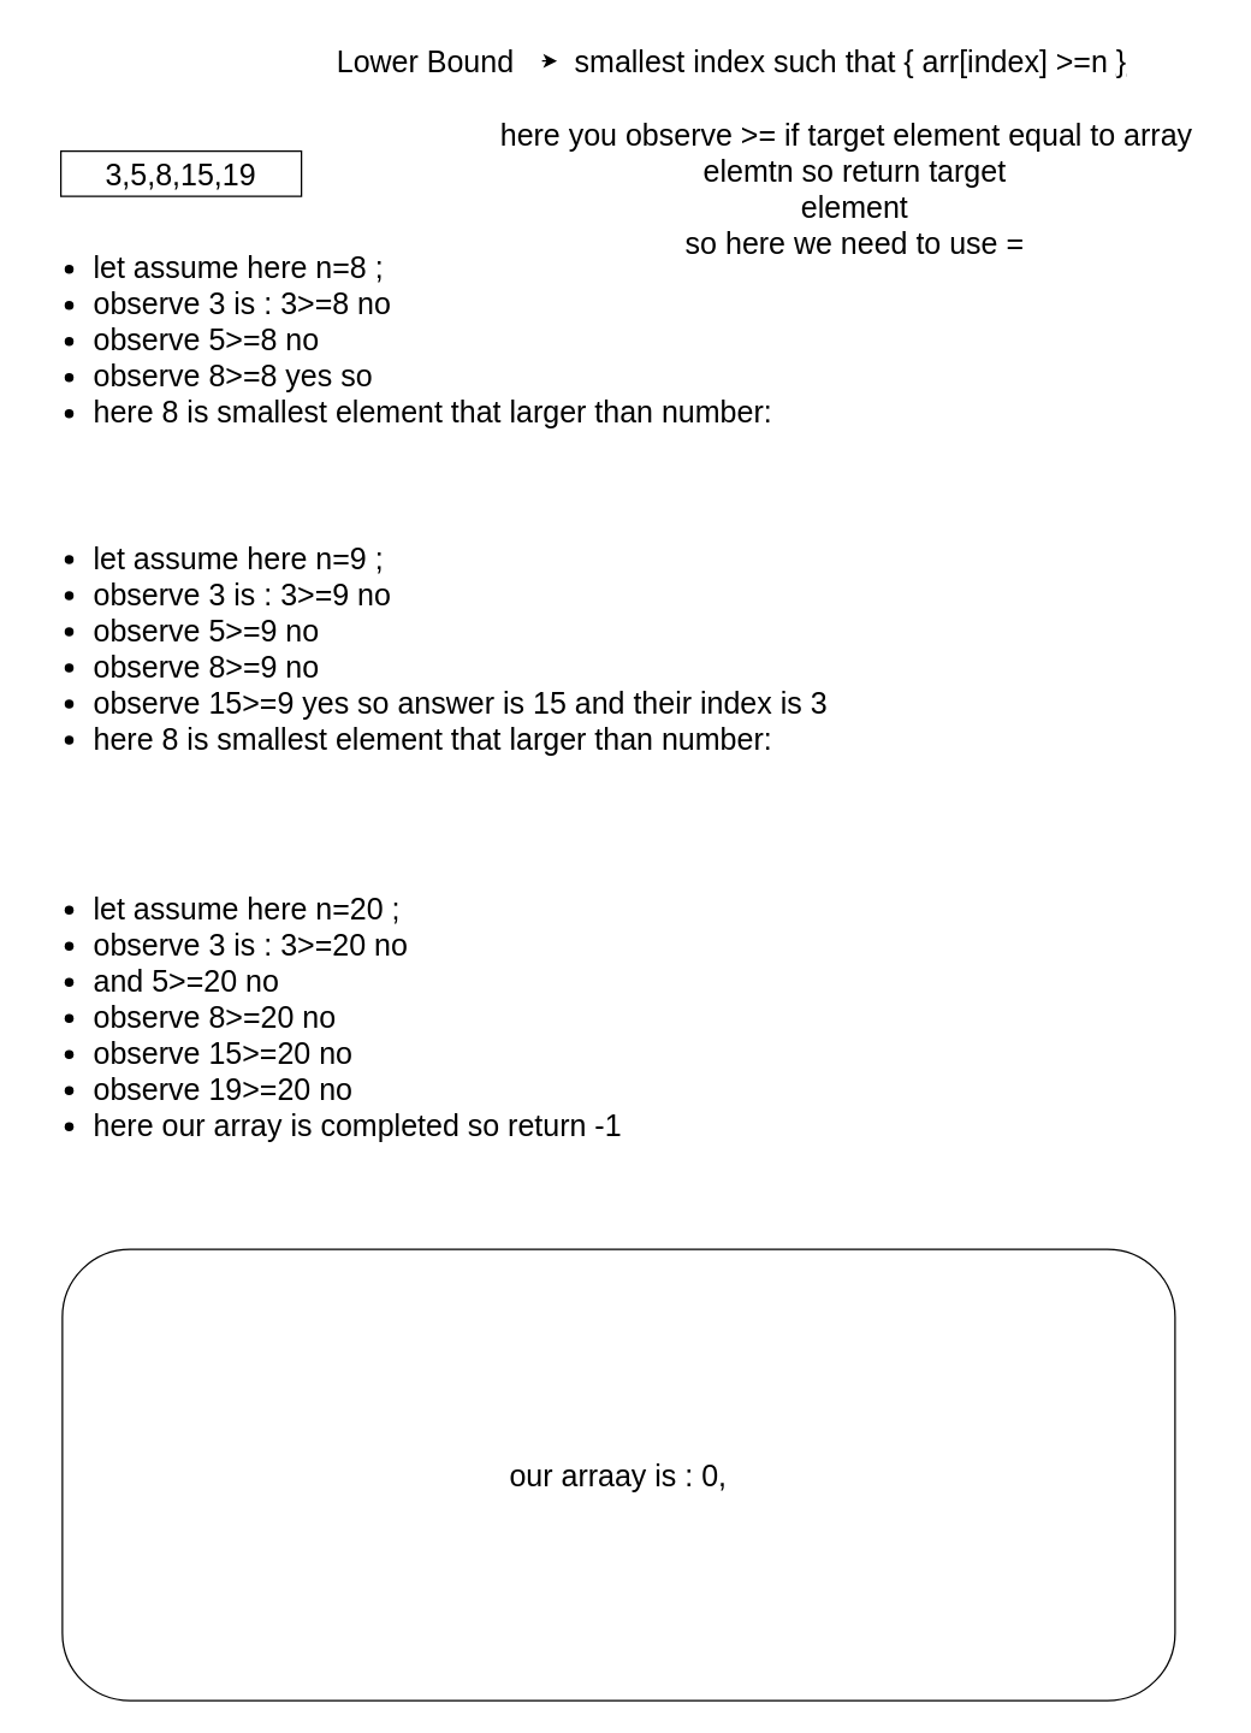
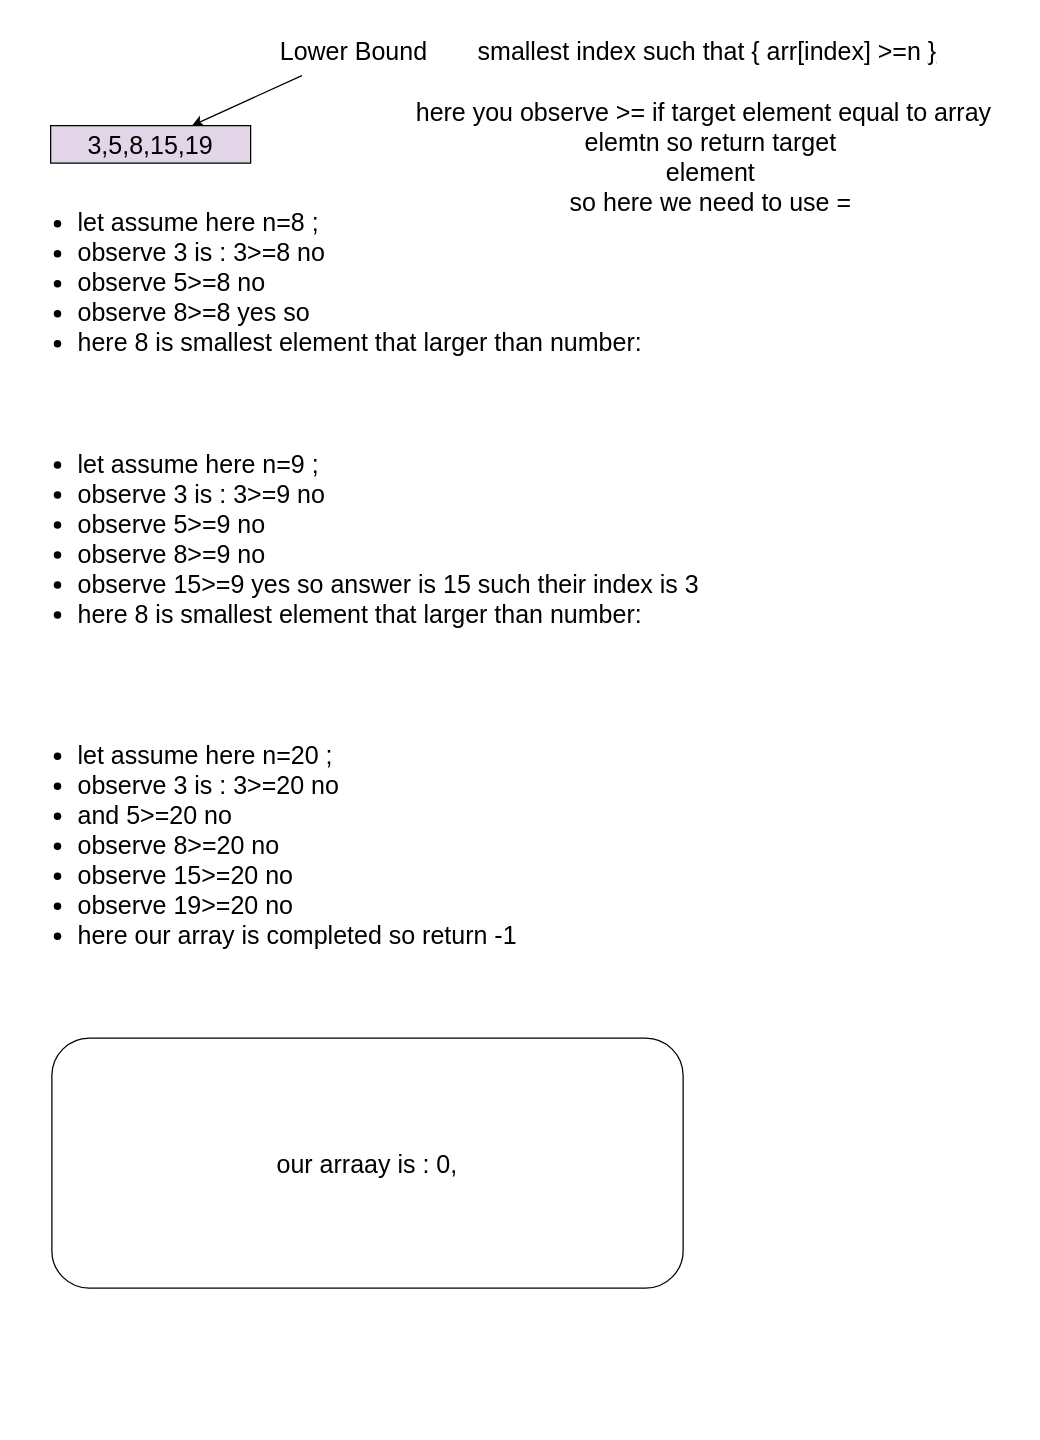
- <mxCell id="3" value="" style="edgeStyle=none;html=1;fontSize=20;" parent="1" source="4" target="5" edge="1"><mxGeometry relative="1" as="geometry" /></mxCell>
+ <mxCell id="3" value="" style="edgeStyle=none;html=1;fontSize=20;" parent="1" source="4" target="2" edge="1"><mxGeometry relative="1" as="geometry" /></mxCell>
- <mxCell id="2" value="3,5,8,15,19" style="rounded=0;whiteSpace=wrap;html=1;fontSize=20;" parent="1" vertex="1"><mxGeometry x="40" y="100" width="160" height="30" as="geometry" /></mxCell>
+ <mxCell id="2" value="3,5,8,15,19" style="rounded=0;whiteSpace=wrap;html=1;fontSize=20;fillColor=#e1d5e7;" parent="1" vertex="1"><mxGeometry x="40" y="100" width="160" height="30" as="geometry" /></mxCell>
- <mxCell id="7" value="&lt;ul&gt;&lt;li&gt;&lt;span style=&quot;text-align: center;&quot;&gt;let assume here n=9 ;&lt;/span&gt;&lt;br&gt;&lt;/li&gt;&lt;li&gt;&lt;span style=&quot;text-align: center;&quot;&gt;observe 3 is : 3&amp;gt;=9 no&lt;/span&gt;&lt;/li&gt;&lt;li&gt;&lt;span style=&quot;text-align: center;&quot;&gt;observe 5&amp;gt;=9 no&lt;/span&gt;&lt;/li&gt;&lt;li&gt;&lt;span style=&quot;text-align: center;&quot;&gt;observe 8&amp;gt;=9 no&lt;/span&gt;&lt;/li&gt;&lt;li style=&quot;text-align: center;&quot;&gt;observe 15&amp;gt;=9 yes so answer is 15 and their index is 3&amp;nbsp;&lt;/li&gt;&lt;li&gt;&lt;span style=&quot;text-align: center;&quot;&gt;here 8 is smallest element that larger than number:&lt;/span&gt;&lt;/li&gt;&lt;/ul&gt;" style="text;strokeColor=none;fillColor=none;html=1;whiteSpace=wrap;verticalAlign=middle;overflow=hidden;fontSize=20;" vertex="1" parent="1"><mxGeometry x="20" y="330" width="590" height="200" as="geometry" /></mxCell>
+ <mxCell id="7" value="&lt;ul&gt;&lt;li&gt;&lt;span style=&quot;text-align: center;&quot;&gt;let assume here n=9 ;&lt;/span&gt;&lt;br&gt;&lt;/li&gt;&lt;li&gt;&lt;span style=&quot;text-align: center;&quot;&gt;observe 3 is : 3&amp;gt;=9 no&lt;/span&gt;&lt;/li&gt;&lt;li&gt;&lt;span style=&quot;text-align: center;&quot;&gt;observe 5&amp;gt;=9 no&lt;/span&gt;&lt;/li&gt;&lt;li&gt;&lt;span style=&quot;text-align: center;&quot;&gt;observe 8&amp;gt;=9 no&lt;/span&gt;&lt;/li&gt;&lt;li style=&quot;text-align: center;&quot;&gt;observe 15&amp;gt;=9 yes so answer is 15 such their index is 3&amp;nbsp;&lt;/li&gt;&lt;li&gt;&lt;span style=&quot;text-align: center;&quot;&gt;here 8 is smallest element that larger than number:&lt;/span&gt;&lt;/li&gt;&lt;/ul&gt;" style="text;strokeColor=none;fillColor=none;html=1;whiteSpace=wrap;verticalAlign=middle;overflow=hidden;fontSize=20;" vertex="1" parent="1"><mxGeometry x="20" y="330" width="590" height="200" as="geometry" /></mxCell>
- <mxCell id="10" value="our arraay is : 0," style="rounded=1;whiteSpace=wrap;html=1;fontSize=20;" vertex="1" parent="1"><mxGeometry x="41" y="830" width="740" height="300" as="geometry" /></mxCell>
+ <mxCell id="10" value="our arraay is : 0," style="rounded=1;whiteSpace=wrap;html=1;fontSize=20;" vertex="1" parent="1"><mxGeometry x="41" y="830" width="505" height="200" as="geometry" /></mxCell>
